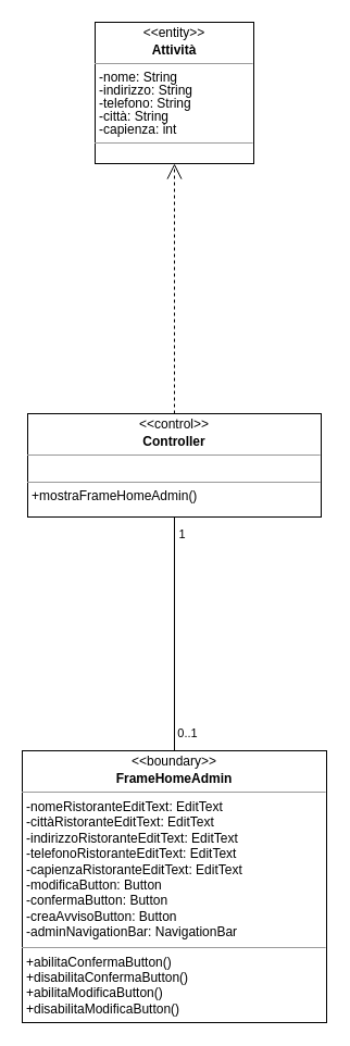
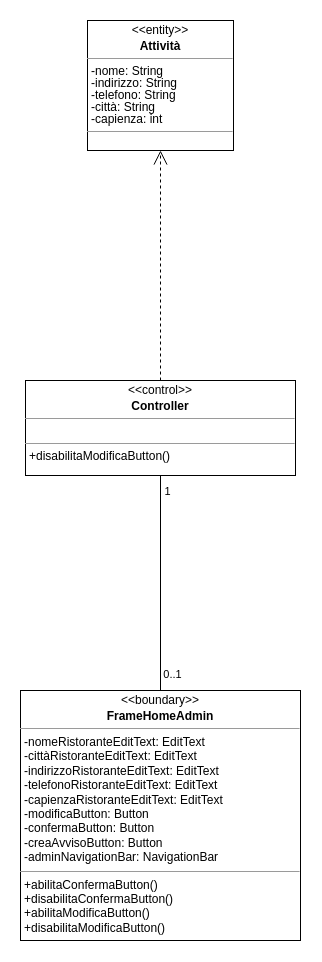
- <mxCell id="3" value="&lt;p style=&quot;margin: 4px 0px 0px; text-align: center; line-height: 100%;&quot;&gt;&amp;lt;&amp;lt;control&amp;gt;&amp;gt;&lt;/p&gt;&lt;p style=&quot;margin: 4px 0px 0px; text-align: center; line-height: 100%;&quot;&gt;&lt;b&gt;Controller&lt;/b&gt;&lt;/p&gt;&lt;hr size=&quot;1&quot;&gt;&lt;p style=&quot;margin: 0px 0px 0px 4px; line-height: 100%;&quot;&gt;&lt;br&gt;&lt;/p&gt;&lt;hr size=&quot;1&quot;&gt;&lt;p style=&quot;margin: 0px 0px 0px 4px; line-height: 100%;&quot;&gt;+mostraFrameHomeAdmin()&lt;/p&gt;&lt;p style=&quot;margin: 0px 0px 0px 4px; line-height: 100%;&quot;&gt;&lt;br&gt;&lt;/p&gt;" style="verticalAlign=top;align=left;overflow=fill;fontSize=12;fontFamily=Helvetica;html=1;" parent="1" vertex="1"><mxGeometry x="25" y="380" width="270" height="95" as="geometry" /></mxCell>
+ <mxCell id="3" value="&lt;p style=&quot;margin: 4px 0px 0px; text-align: center; line-height: 100%;&quot;&gt;&amp;lt;&amp;lt;control&amp;gt;&amp;gt;&lt;/p&gt;&lt;p style=&quot;margin: 4px 0px 0px; text-align: center; line-height: 100%;&quot;&gt;&lt;b&gt;Controller&lt;/b&gt;&lt;/p&gt;&lt;hr size=&quot;1&quot;&gt;&lt;p style=&quot;margin: 0px 0px 0px 4px; line-height: 100%;&quot;&gt;&lt;br&gt;&lt;/p&gt;&lt;hr size=&quot;1&quot;&gt;&lt;p style=&quot;margin: 0px 0px 0px 4px; line-height: 100%;&quot;&gt;+disabilitaModificaButton()&lt;/p&gt;&lt;p style=&quot;margin: 0px 0px 0px 4px; line-height: 100%;&quot;&gt;&lt;br&gt;&lt;/p&gt;" style="verticalAlign=top;align=left;overflow=fill;fontSize=12;fontFamily=Helvetica;html=1;" parent="1" vertex="1"><mxGeometry x="25" y="380" width="270" height="95" as="geometry" /></mxCell>
